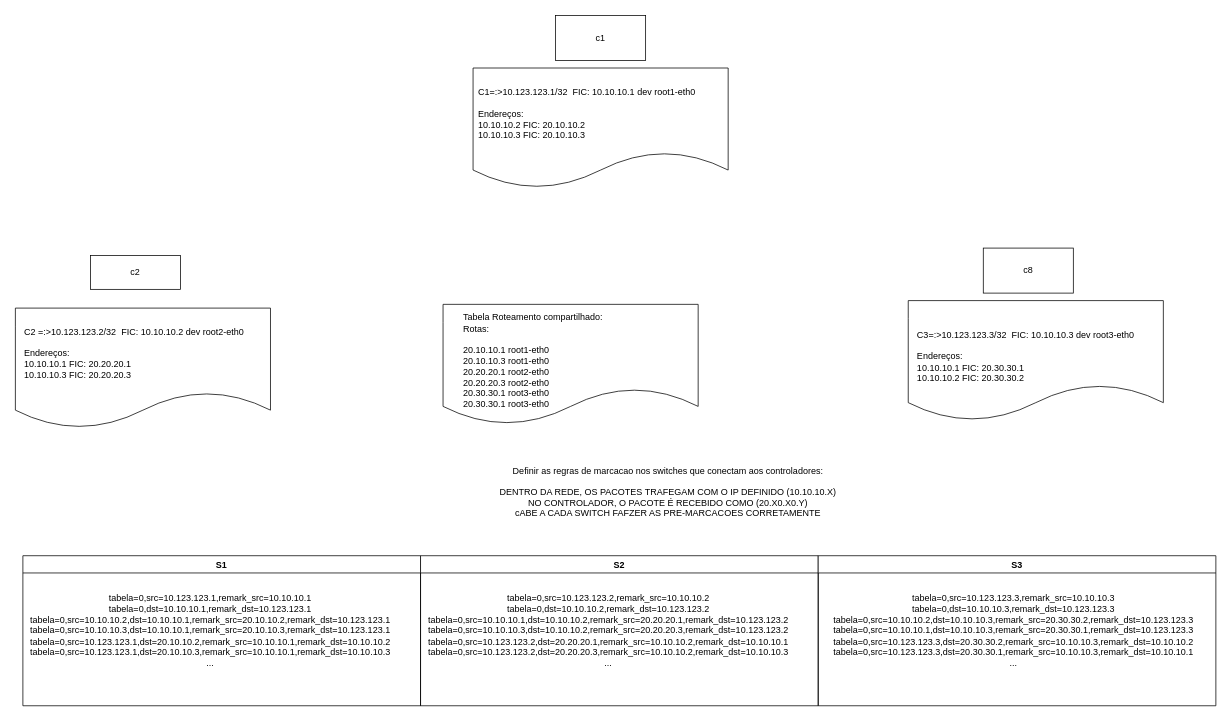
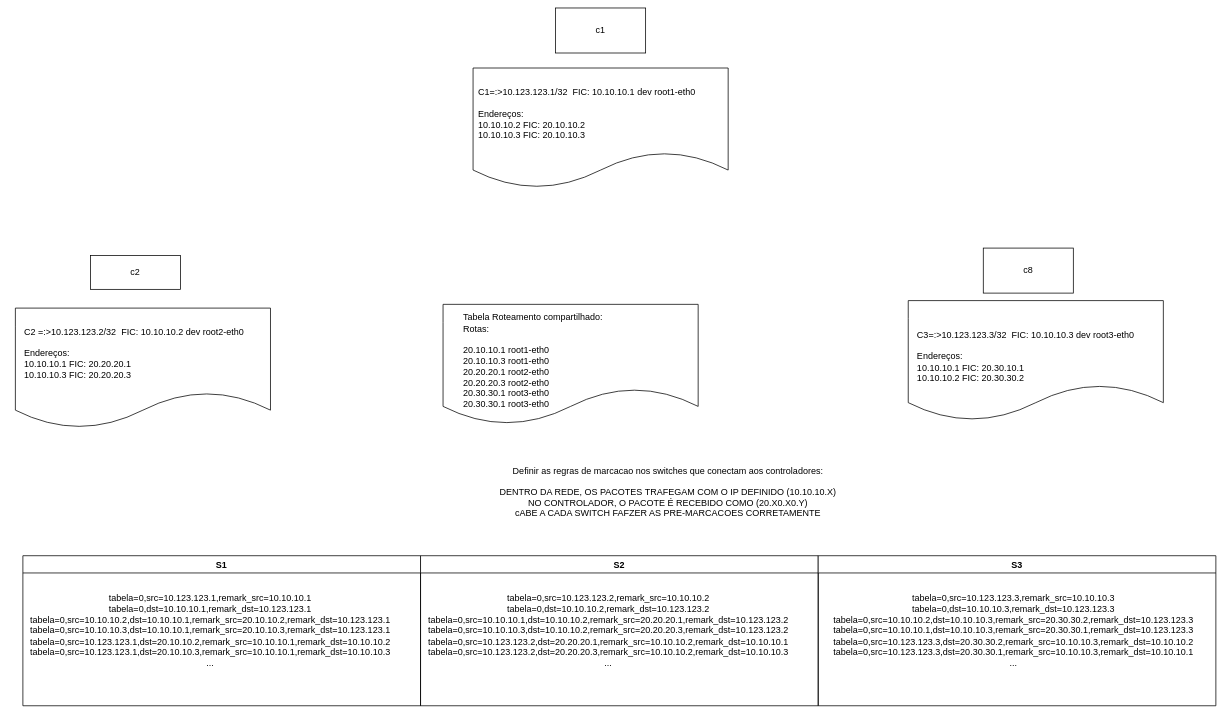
- <mxCell id="2" value="c1" style="rounded=0;whiteSpace=wrap;html=1;" parent="1" vertex="1"><mxGeometry x="740" y="20" width="120" height="60" as="geometry" /></mxCell>
+ <mxCell id="2" value="c1" style="rounded=0;whiteSpace=wrap;html=1;" parent="1" vertex="1"><mxGeometry x="740" y="10" width="120" height="60" as="geometry" /></mxCell>
- <mxCell id="10" value="&lt;div align=&quot;left&quot;&gt;C3=:&amp;gt;10.123.123.3/32&amp;nbsp; FIC: 10.10.10.3  dev root3-eth0&lt;/div&gt;&lt;div align=&quot;left&quot;&gt;&lt;div align=&quot;left&quot;&gt;&lt;br&gt;&lt;/div&gt;&lt;div align=&quot;left&quot;&gt;Endereços:&lt;br&gt;&lt;/div&gt;&lt;div align=&quot;left&quot;&gt;10.10.10.1 FIC: 20.30.30.1&lt;/div&gt;&lt;div align=&quot;left&quot;&gt;10.10.10.2 FIC: 20.30.30.2&lt;br&gt;&lt;/div&gt;&lt;/div&gt;" style="text;html=1;strokeColor=none;fillColor=none;align=left;verticalAlign=middle;whiteSpace=wrap;rounded=0;" parent="1" vertex="1"><mxGeometry x="1220" y="410" width="310" height="130" as="geometry" /></mxCell>
+ <mxCell id="10" value="&lt;div align=&quot;left&quot;&gt;C3=:&amp;gt;10.123.123.3/32&amp;nbsp; FIC: 10.10.10.3  dev root3-eth0&lt;/div&gt;&lt;div align=&quot;left&quot;&gt;&lt;div align=&quot;left&quot;&gt;&lt;br&gt;&lt;/div&gt;&lt;div align=&quot;left&quot;&gt;Endereços:&lt;br&gt;&lt;/div&gt;&lt;div align=&quot;left&quot;&gt;10.10.10.1 FIC: 20.30.10.1&lt;/div&gt;&lt;div align=&quot;left&quot;&gt;10.10.10.2 FIC: 20.30.30.2&lt;br&gt;&lt;/div&gt;&lt;/div&gt;" style="text;html=1;strokeColor=none;fillColor=none;align=left;verticalAlign=middle;whiteSpace=wrap;rounded=0;" parent="1" vertex="1"><mxGeometry x="1220" y="410" width="310" height="130" as="geometry" /></mxCell>
